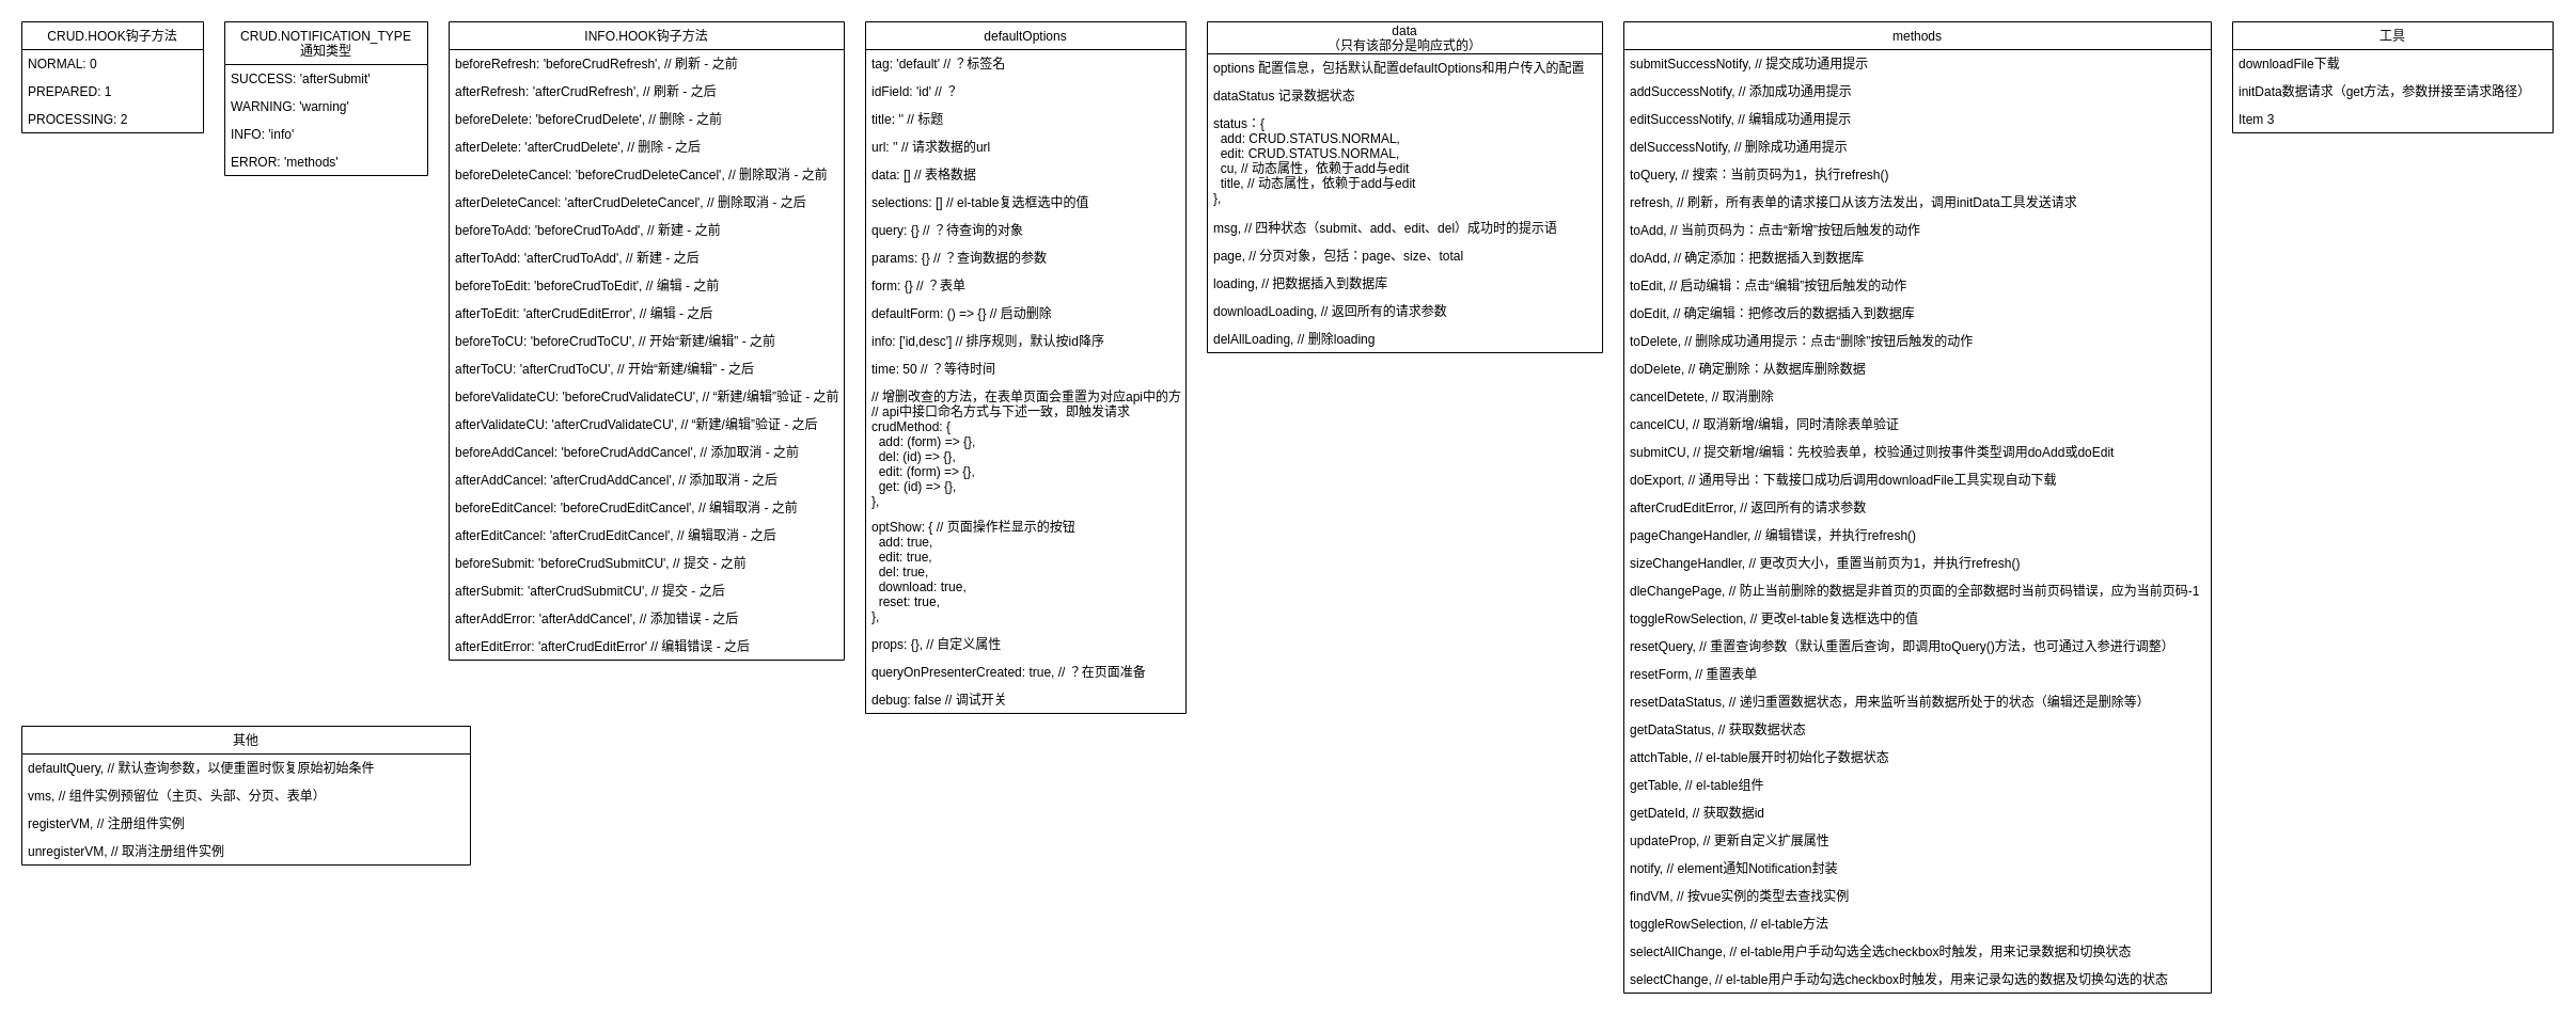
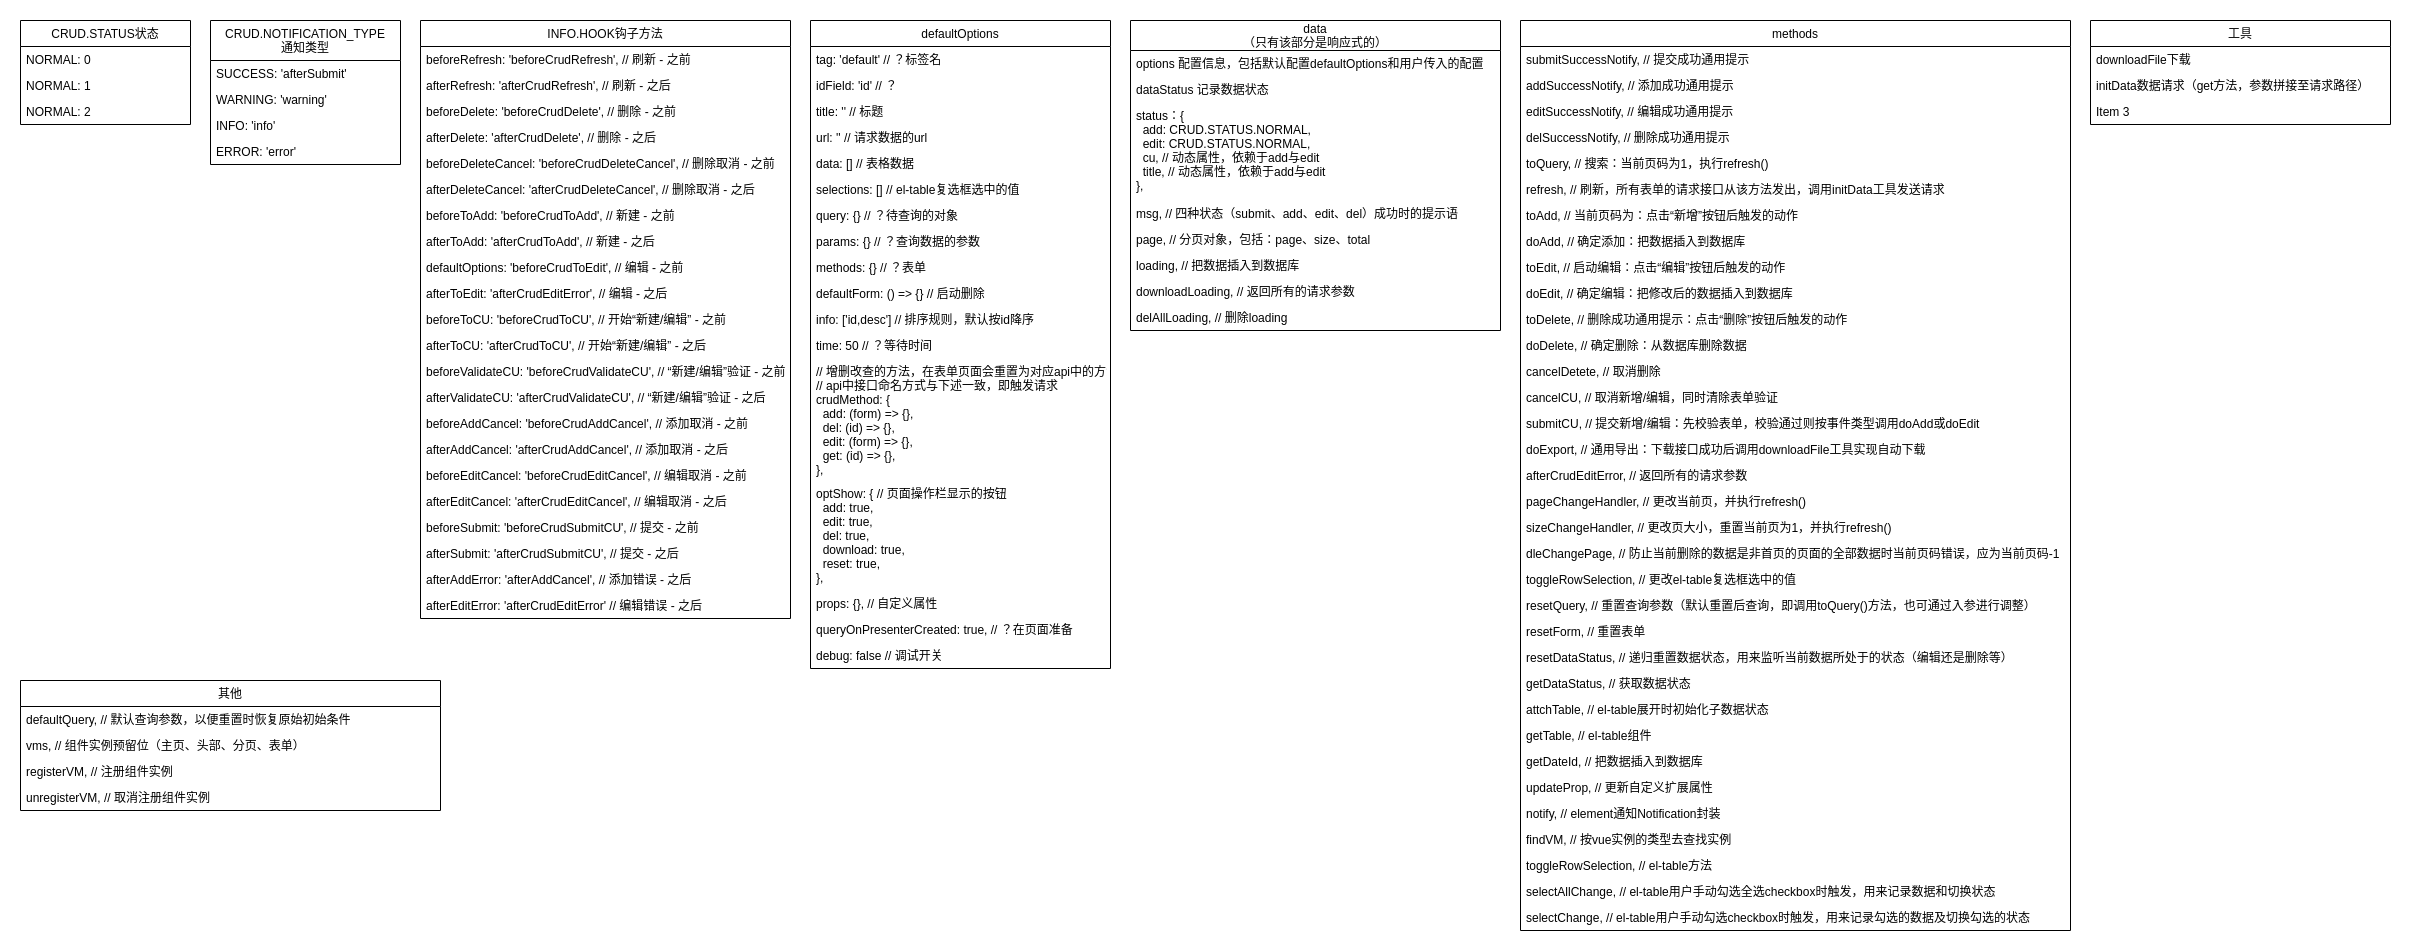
- <mxCell id="2" value="CRUD.HOOK钩子方法" style="swimlane;fontStyle=0;childLayout=stackLayout;horizontal=1;startSize=26;fillColor=none;horizontalStack=0;resizeParent=1;resizeParentMax=0;resizeLast=0;collapsible=1;marginBottom=0;" parent="1" vertex="1"><mxGeometry x="20" y="20" width="170" height="104" as="geometry" /></mxCell>
+ <mxCell id="2" value="CRUD.STATUS状态" style="swimlane;fontStyle=0;childLayout=stackLayout;horizontal=1;startSize=26;fillColor=none;horizontalStack=0;resizeParent=1;resizeParentMax=0;resizeLast=0;collapsible=1;marginBottom=0;" parent="1" vertex="1"><mxGeometry x="20" y="20" width="170" height="104" as="geometry" /></mxCell>
- <mxCell id="4" value="PREPARED: 1" style="text;strokeColor=none;fillColor=none;align=left;verticalAlign=top;spacingLeft=4;spacingRight=4;overflow=hidden;rotatable=0;points=[[0,0.5],[1,0.5]];portConstraint=eastwest;" parent="2" vertex="1"><mxGeometry y="52" width="170" height="26" as="geometry" /></mxCell>
+ <mxCell id="4" value="NORMAL: 1" style="text;strokeColor=none;fillColor=none;align=left;verticalAlign=top;spacingLeft=4;spacingRight=4;overflow=hidden;rotatable=0;points=[[0,0.5],[1,0.5]];portConstraint=eastwest;" parent="2" vertex="1"><mxGeometry y="52" width="170" height="26" as="geometry" /></mxCell>
- <mxCell id="5" value="PROCESSING: 2" style="text;strokeColor=none;fillColor=none;align=left;verticalAlign=top;spacingLeft=4;spacingRight=4;overflow=hidden;rotatable=0;points=[[0,0.5],[1,0.5]];portConstraint=eastwest;" parent="2" vertex="1"><mxGeometry y="78" width="170" height="26" as="geometry" /></mxCell>
+ <mxCell id="5" value="NORMAL: 2" style="text;strokeColor=none;fillColor=none;align=left;verticalAlign=top;spacingLeft=4;spacingRight=4;overflow=hidden;rotatable=0;points=[[0,0.5],[1,0.5]];portConstraint=eastwest;" parent="2" vertex="1"><mxGeometry y="78" width="170" height="26" as="geometry" /></mxCell>
- <mxCell id="10" value="ERROR: 'methods'" style="text;strokeColor=none;fillColor=none;align=left;verticalAlign=top;spacingLeft=4;spacingRight=4;overflow=hidden;rotatable=0;points=[[0,0.5],[1,0.5]];portConstraint=eastwest;" parent="6" vertex="1"><mxGeometry y="118" width="190" height="26" as="geometry" /></mxCell>
+ <mxCell id="10" value="ERROR: 'error'" style="text;strokeColor=none;fillColor=none;align=left;verticalAlign=top;spacingLeft=4;spacingRight=4;overflow=hidden;rotatable=0;points=[[0,0.5],[1,0.5]];portConstraint=eastwest;" parent="6" vertex="1"><mxGeometry y="118" width="190" height="26" as="geometry" /></mxCell>
- <mxCell id="20" value="beforeToEdit: 'beforeCrudToEdit', // 编辑 - 之前" style="text;strokeColor=none;fillColor=none;align=left;verticalAlign=top;spacingLeft=4;spacingRight=4;overflow=hidden;rotatable=0;points=[[0,0.5],[1,0.5]];portConstraint=eastwest;" parent="11" vertex="1"><mxGeometry y="234" width="370" height="26" as="geometry" /></mxCell>
+ <mxCell id="20" value="defaultOptions: 'beforeCrudToEdit', // 编辑 - 之前" style="text;strokeColor=none;fillColor=none;align=left;verticalAlign=top;spacingLeft=4;spacingRight=4;overflow=hidden;rotatable=0;points=[[0,0.5],[1,0.5]];portConstraint=eastwest;" parent="11" vertex="1"><mxGeometry y="234" width="370" height="26" as="geometry" /></mxCell>
- <mxCell id="43" value="form: {} // ？表单" style="text;strokeColor=none;fillColor=none;align=left;verticalAlign=top;spacingLeft=4;spacingRight=4;overflow=hidden;rotatable=0;points=[[0,0.5],[1,0.5]];portConstraint=eastwest;" parent="34" vertex="1"><mxGeometry y="234" width="300" height="26" as="geometry" /></mxCell>
+ <mxCell id="43" value="methods: {} // ？表单" style="text;strokeColor=none;fillColor=none;align=left;verticalAlign=top;spacingLeft=4;spacingRight=4;overflow=hidden;rotatable=0;points=[[0,0.5],[1,0.5]];portConstraint=eastwest;" parent="34" vertex="1"><mxGeometry y="234" width="300" height="26" as="geometry" /></mxCell>
- <mxCell id="79" value="pageChangeHandler, // 编辑错误，并执行refresh()" style="text;strokeColor=none;fillColor=none;align=left;verticalAlign=top;spacingLeft=4;spacingRight=4;overflow=hidden;rotatable=0;points=[[0,0.5],[1,0.5]];portConstraint=eastwest;" parent="61" vertex="1"><mxGeometry y="468" width="550" height="26" as="geometry" /></mxCell>
+ <mxCell id="79" value="pageChangeHandler, // 更改当前页，并执行refresh()" style="text;strokeColor=none;fillColor=none;align=left;verticalAlign=top;spacingLeft=4;spacingRight=4;overflow=hidden;rotatable=0;points=[[0,0.5],[1,0.5]];portConstraint=eastwest;" parent="61" vertex="1"><mxGeometry y="468" width="550" height="26" as="geometry" /></mxCell>
- <mxCell id="89" value="getDateId, // 获取数据id" style="text;strokeColor=none;fillColor=none;align=left;verticalAlign=top;spacingLeft=4;spacingRight=4;overflow=hidden;rotatable=0;points=[[0,0.5],[1,0.5]];portConstraint=eastwest;" vertex="1" parent="61"><mxGeometry y="728" width="550" height="26" as="geometry" /></mxCell>
+ <mxCell id="89" value="getDateId, // 把数据插入到数据库" style="text;strokeColor=none;fillColor=none;align=left;verticalAlign=top;spacingLeft=4;spacingRight=4;overflow=hidden;rotatable=0;points=[[0,0.5],[1,0.5]];portConstraint=eastwest;" vertex="1" parent="61"><mxGeometry y="728" width="550" height="26" as="geometry" /></mxCell>
